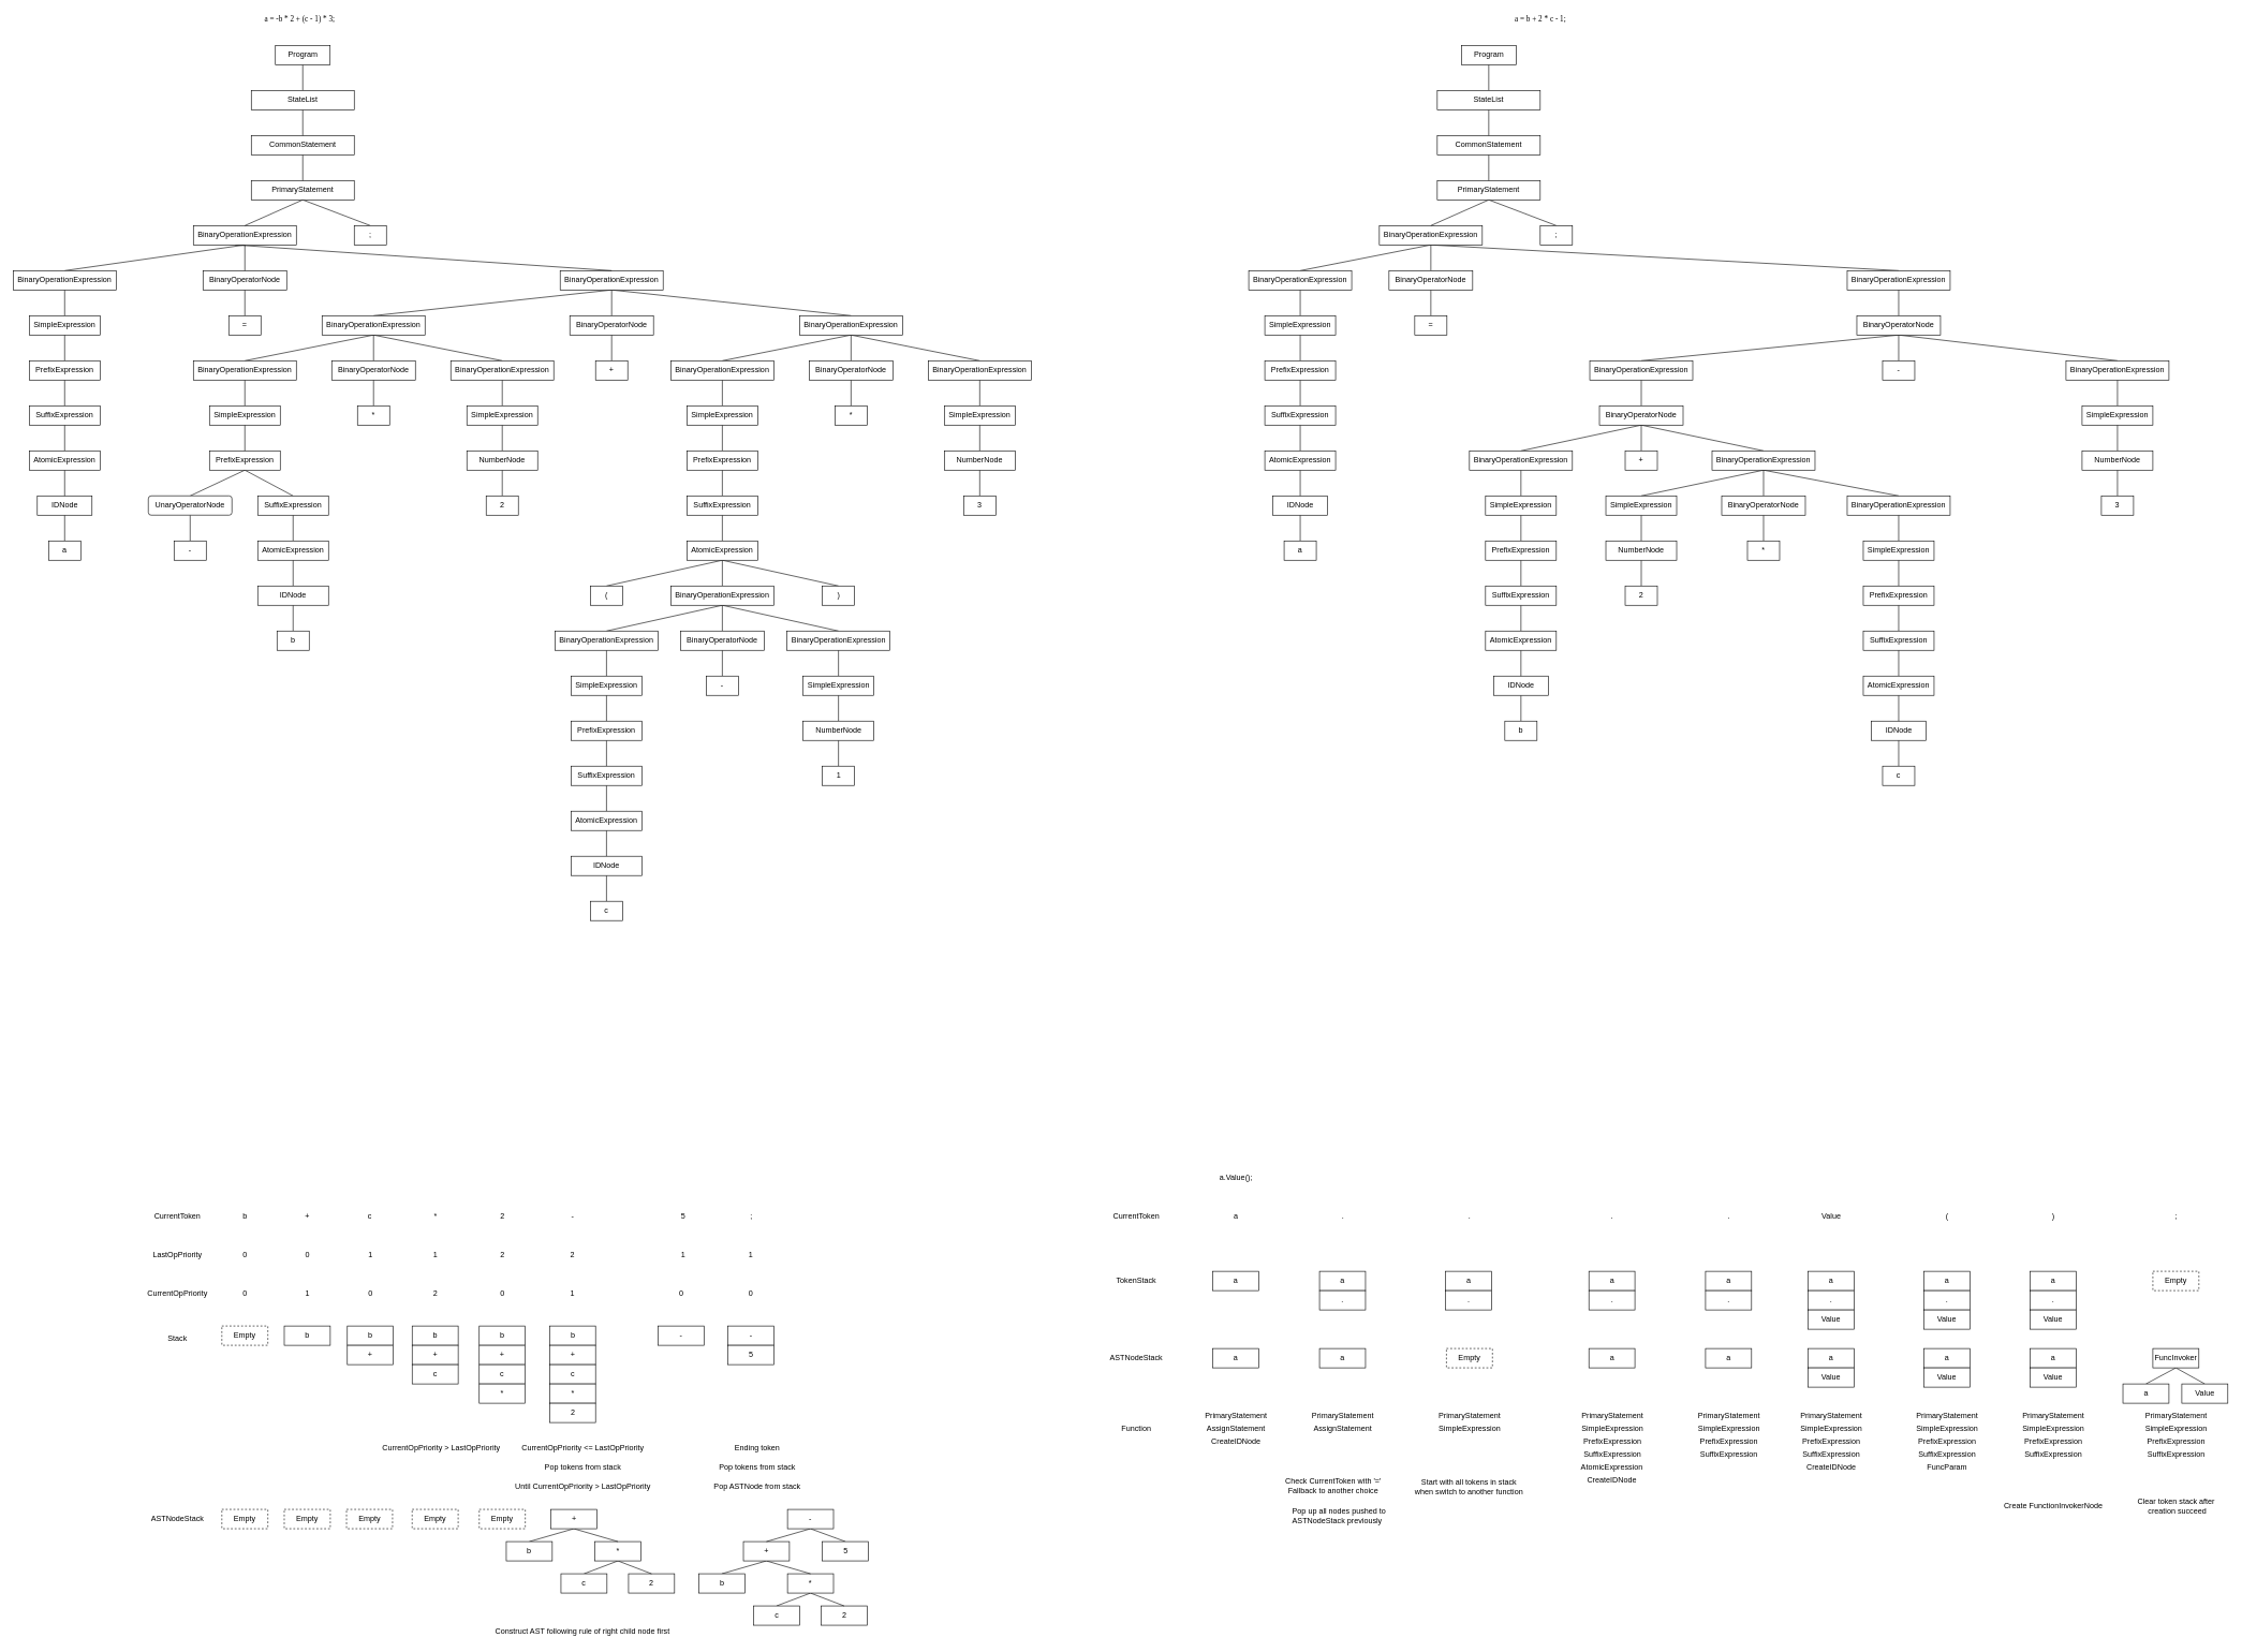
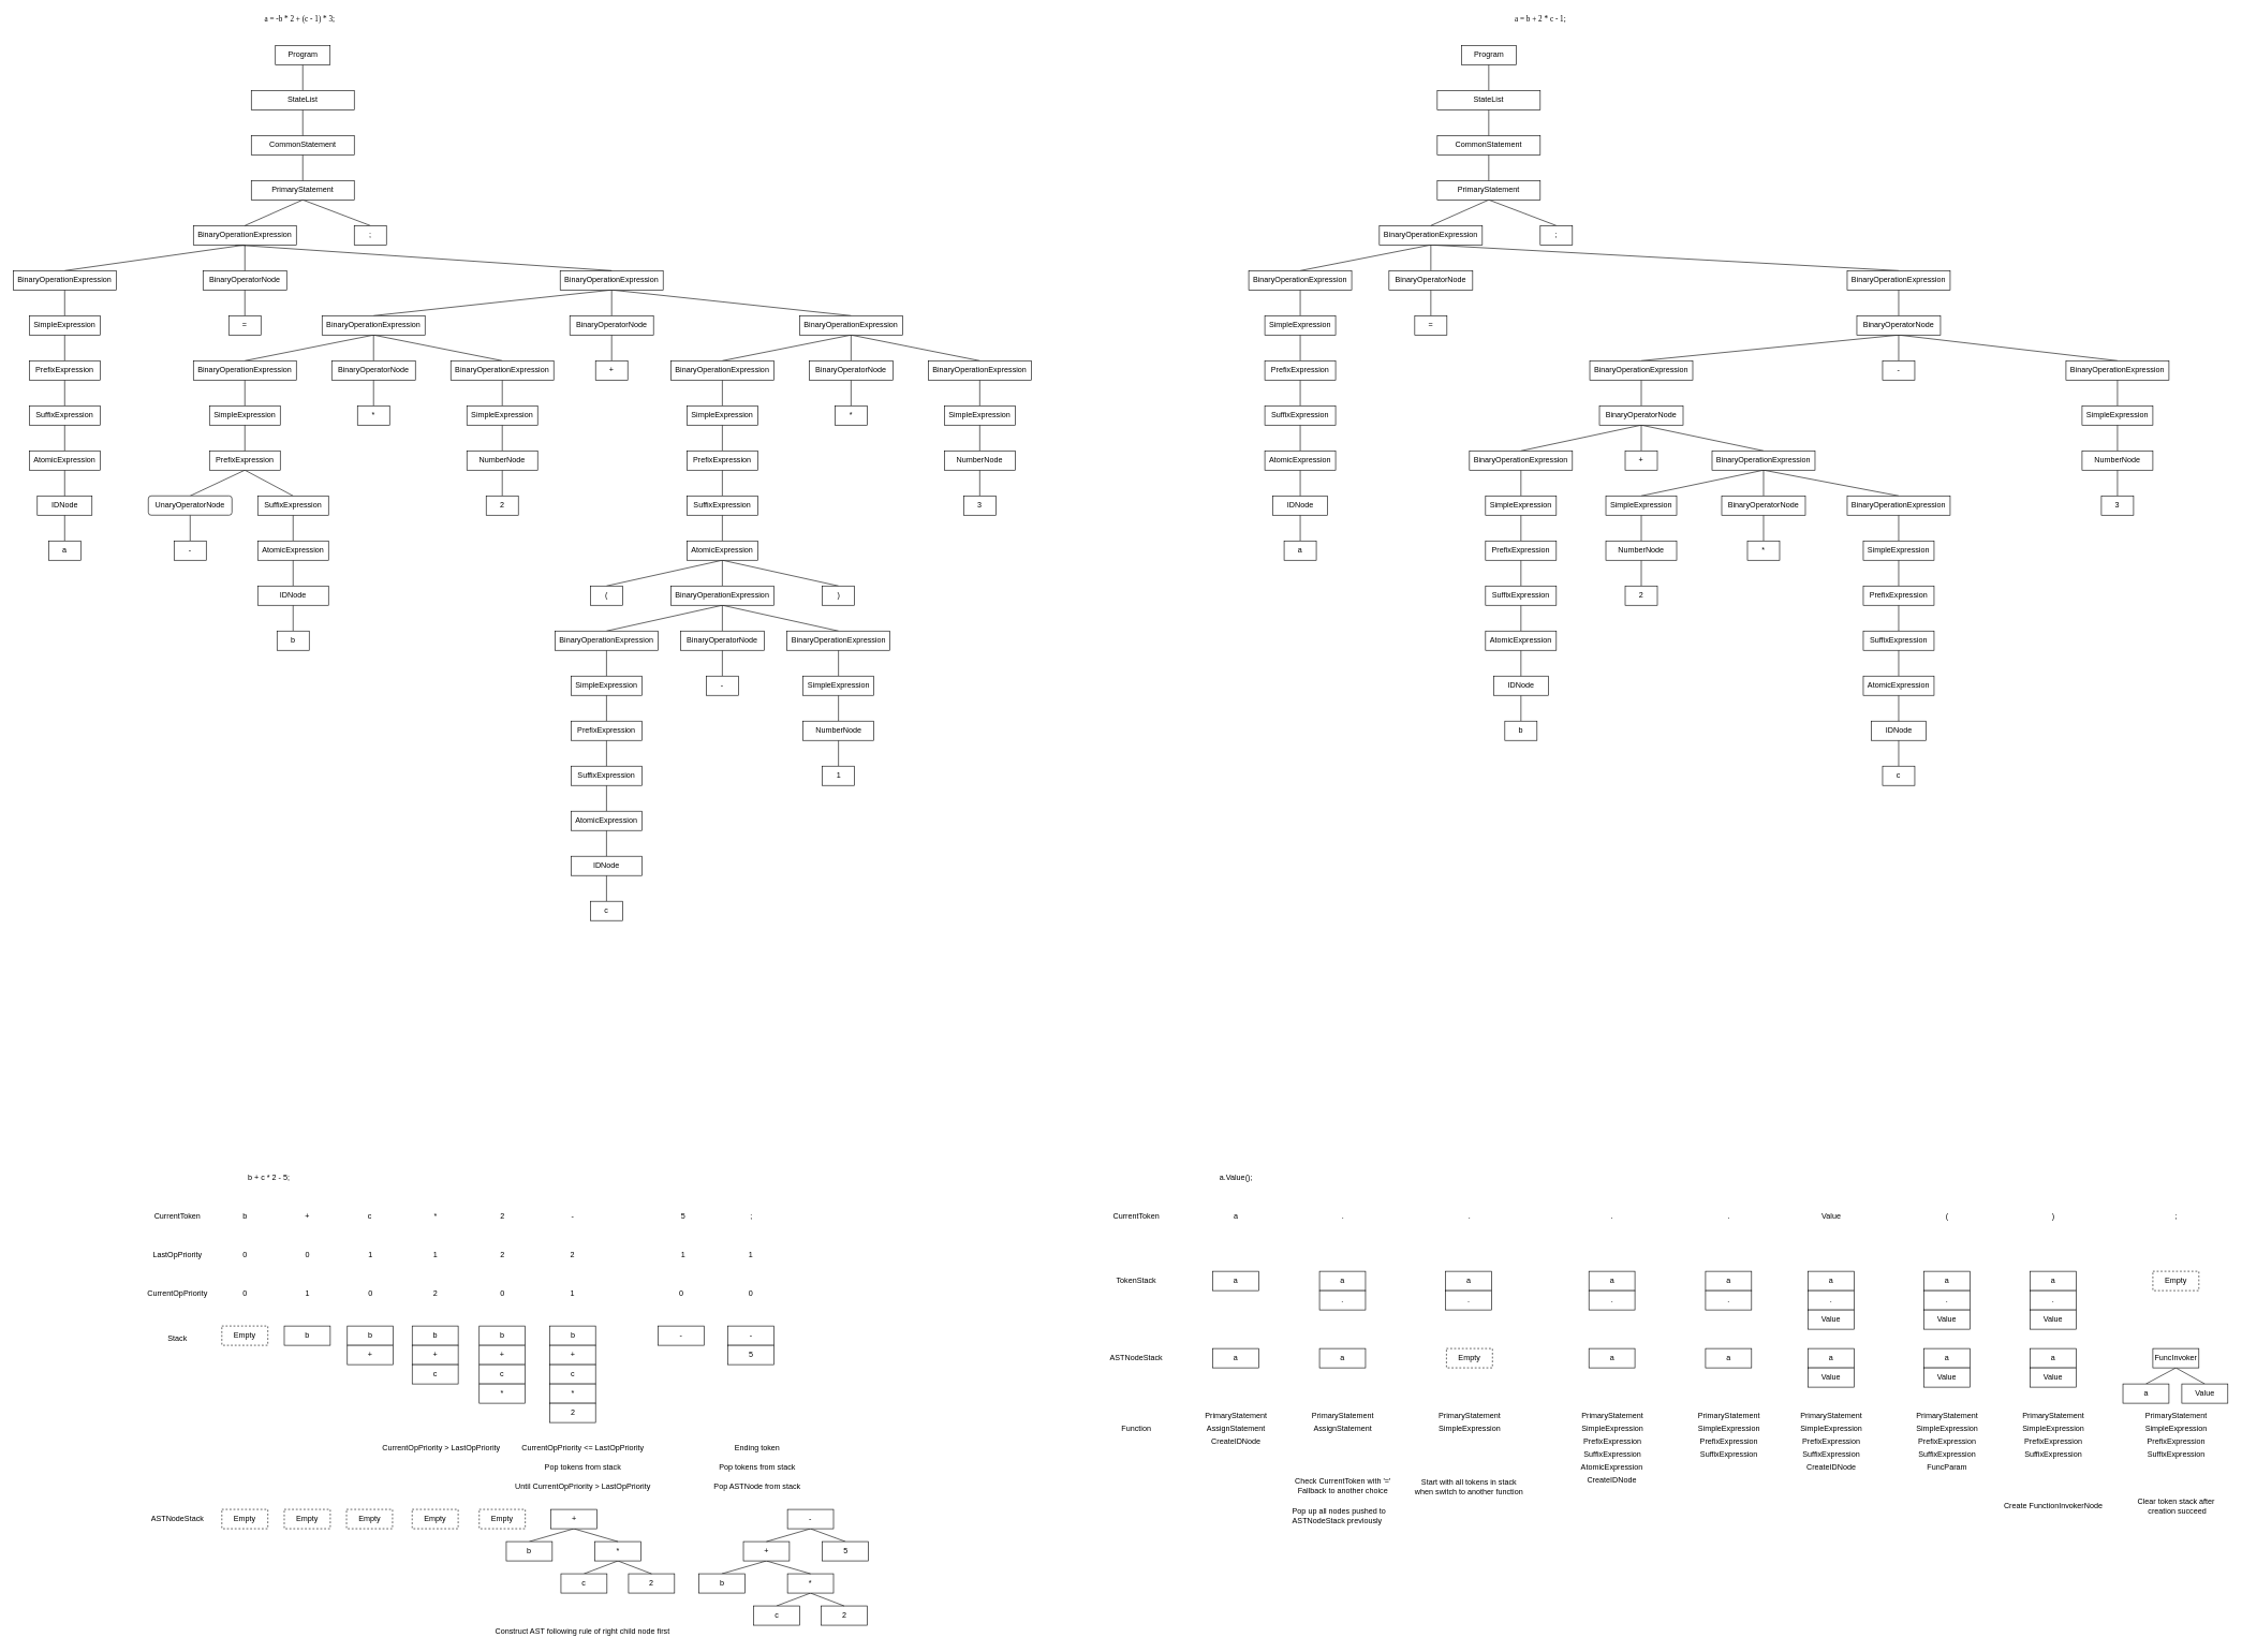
+ <mxCell id="217" value="b + c * 2 - 5;" style="text;html=1;align=center;verticalAlign=middle;resizable=0;points=[];autosize=1;strokeColor=none;fillColor=none;" parent="1" vertex="1"><mxGeometry x="376.75" y="1820" width="80" height="20" as="geometry" /></mxCell>
- <mxCell id="314" value="Check CurrentToken with '='&lt;br&gt;Fallback to another choice" style="text;html=1;align=center;verticalAlign=middle;resizable=0;points=[];autosize=1;strokeColor=none;fillColor=none;" vertex="1" parent="1"><mxGeometry x="1990.75" y="2293" width="160" height="30" as="geometry" /></mxCell>
+ <mxCell id="314" value="Check CurrentToken with '='&lt;br&gt;Fallback to another choice" style="text;html=1;align=center;verticalAlign=middle;resizable=0;points=[];autosize=1;strokeColor=none;fillColor=none;" vertex="1" parent="1"><mxGeometry x="2005.75" y="2293" width="160" height="30" as="geometry" /></mxCell>
